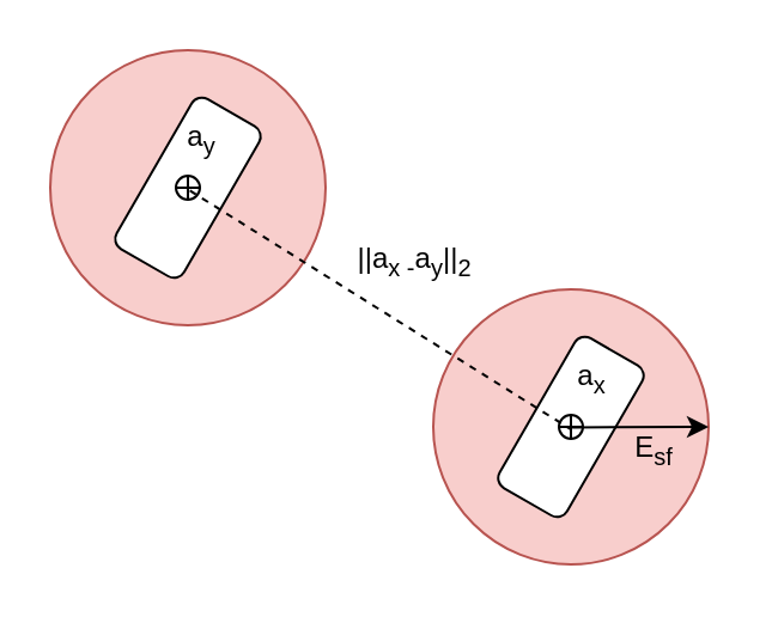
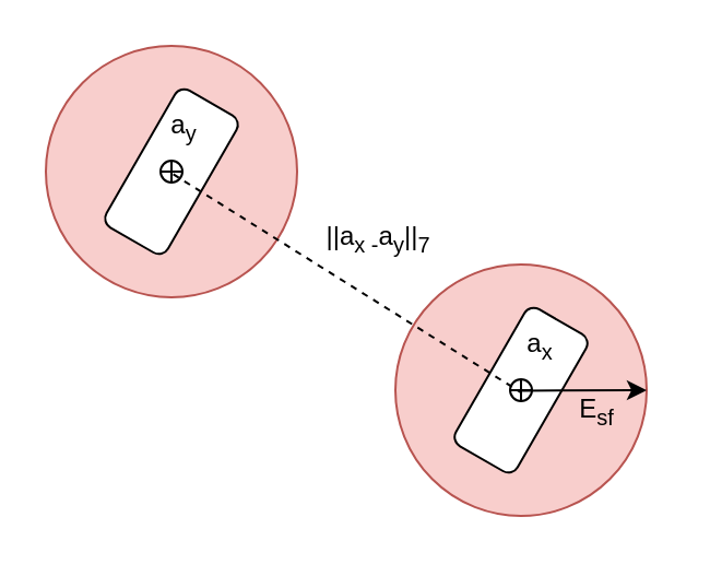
- <mxCell id="13" value="||a&lt;sub&gt;x -&lt;/sub&gt;a&lt;sub&gt;y&lt;/sub&gt;||&lt;sub&gt;2&lt;/sub&gt;" style="text;html=1;strokeColor=none;fillColor=none;align=center;verticalAlign=middle;whiteSpace=wrap;rounded=0;" vertex="1" parent="1"><mxGeometry x="143" y="94.25" width="60" height="30" as="geometry" /></mxCell>
+ <mxCell id="13" value="||a&lt;sub&gt;x -&lt;/sub&gt;a&lt;sub&gt;y&lt;/sub&gt;||&lt;sub&gt;7&lt;/sub&gt;" style="text;html=1;strokeColor=none;fillColor=none;align=center;verticalAlign=middle;whiteSpace=wrap;rounded=0;" vertex="1" parent="1"><mxGeometry x="143" y="94.25" width="60" height="30" as="geometry" /></mxCell>
